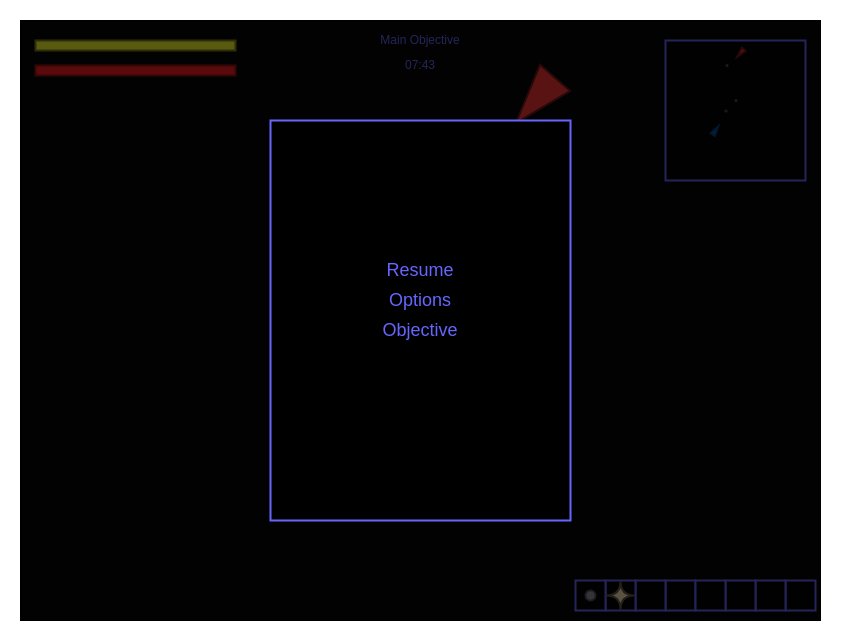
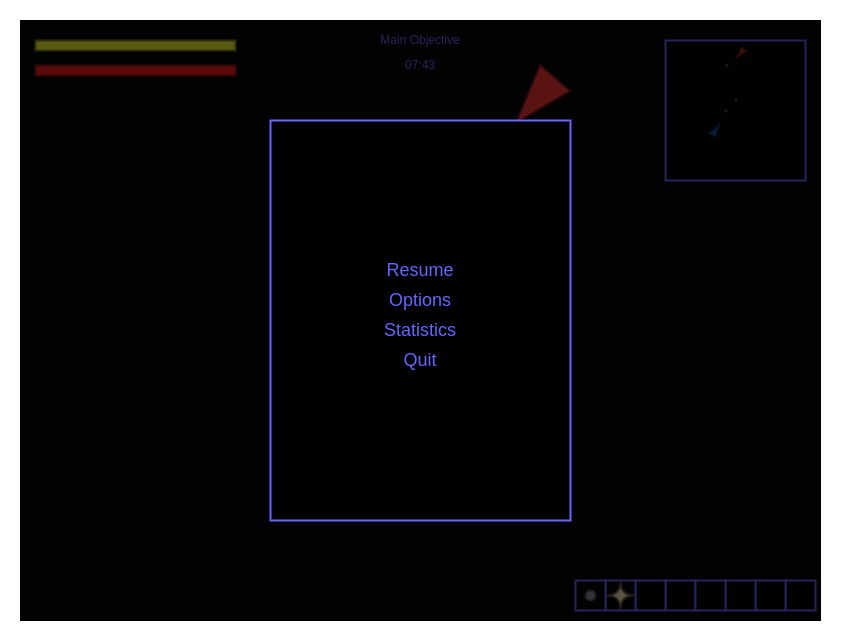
- <mxCell id="34" value="&lt;font color=&quot;#6666ff&quot; style=&quot;font-size: 18px&quot;&gt;Objective&lt;/font&gt;" style="text;html=1;strokeColor=none;fillColor=none;align=center;verticalAlign=middle;whiteSpace=wrap;rounded=0;" vertex="1" parent="31"><mxGeometry y="60" width="290" height="20" as="geometry" /></mxCell>
+ <mxCell id="34" value="&lt;font color=&quot;#6666ff&quot; style=&quot;font-size: 18px&quot;&gt;Statistics&lt;/font&gt;" style="text;html=1;strokeColor=none;fillColor=none;align=center;verticalAlign=middle;whiteSpace=wrap;rounded=0;" vertex="1" parent="31"><mxGeometry y="60" width="290" height="20" as="geometry" /></mxCell>
+ <mxCell id="35" value="&lt;font color=&quot;#6666ff&quot; style=&quot;font-size: 18px&quot;&gt;Quit&lt;br&gt;&lt;/font&gt;" style="text;html=1;strokeColor=none;fillColor=none;align=center;verticalAlign=middle;whiteSpace=wrap;rounded=0;" vertex="1" parent="31"><mxGeometry y="90" width="290" height="20" as="geometry" /></mxCell>
